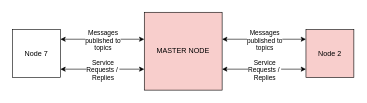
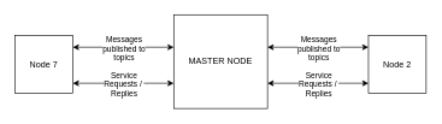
- <mxCell id="2" value="MASTER NODE" style="whiteSpace=wrap;html=1;aspect=fixed;fillColor=#f8cecc;" vertex="1" parent="1"><mxGeometry x="240" y="20" width="130" height="130" as="geometry" /></mxCell>
+ <mxCell id="2" value="MASTER NODE" style="whiteSpace=wrap;html=1;aspect=fixed;" vertex="1" parent="1"><mxGeometry x="240" y="20" width="130" height="130" as="geometry" /></mxCell>
- <mxCell id="4" value="Node 2" style="whiteSpace=wrap;html=1;aspect=fixed;fillColor=#f8cecc;" vertex="1" parent="1"><mxGeometry x="510" y="49" width="80" height="80" as="geometry" /></mxCell>
+ <mxCell id="4" value="Node 2" style="whiteSpace=wrap;html=1;aspect=fixed;" vertex="1" parent="1"><mxGeometry x="510" y="49" width="80" height="80" as="geometry" /></mxCell>
